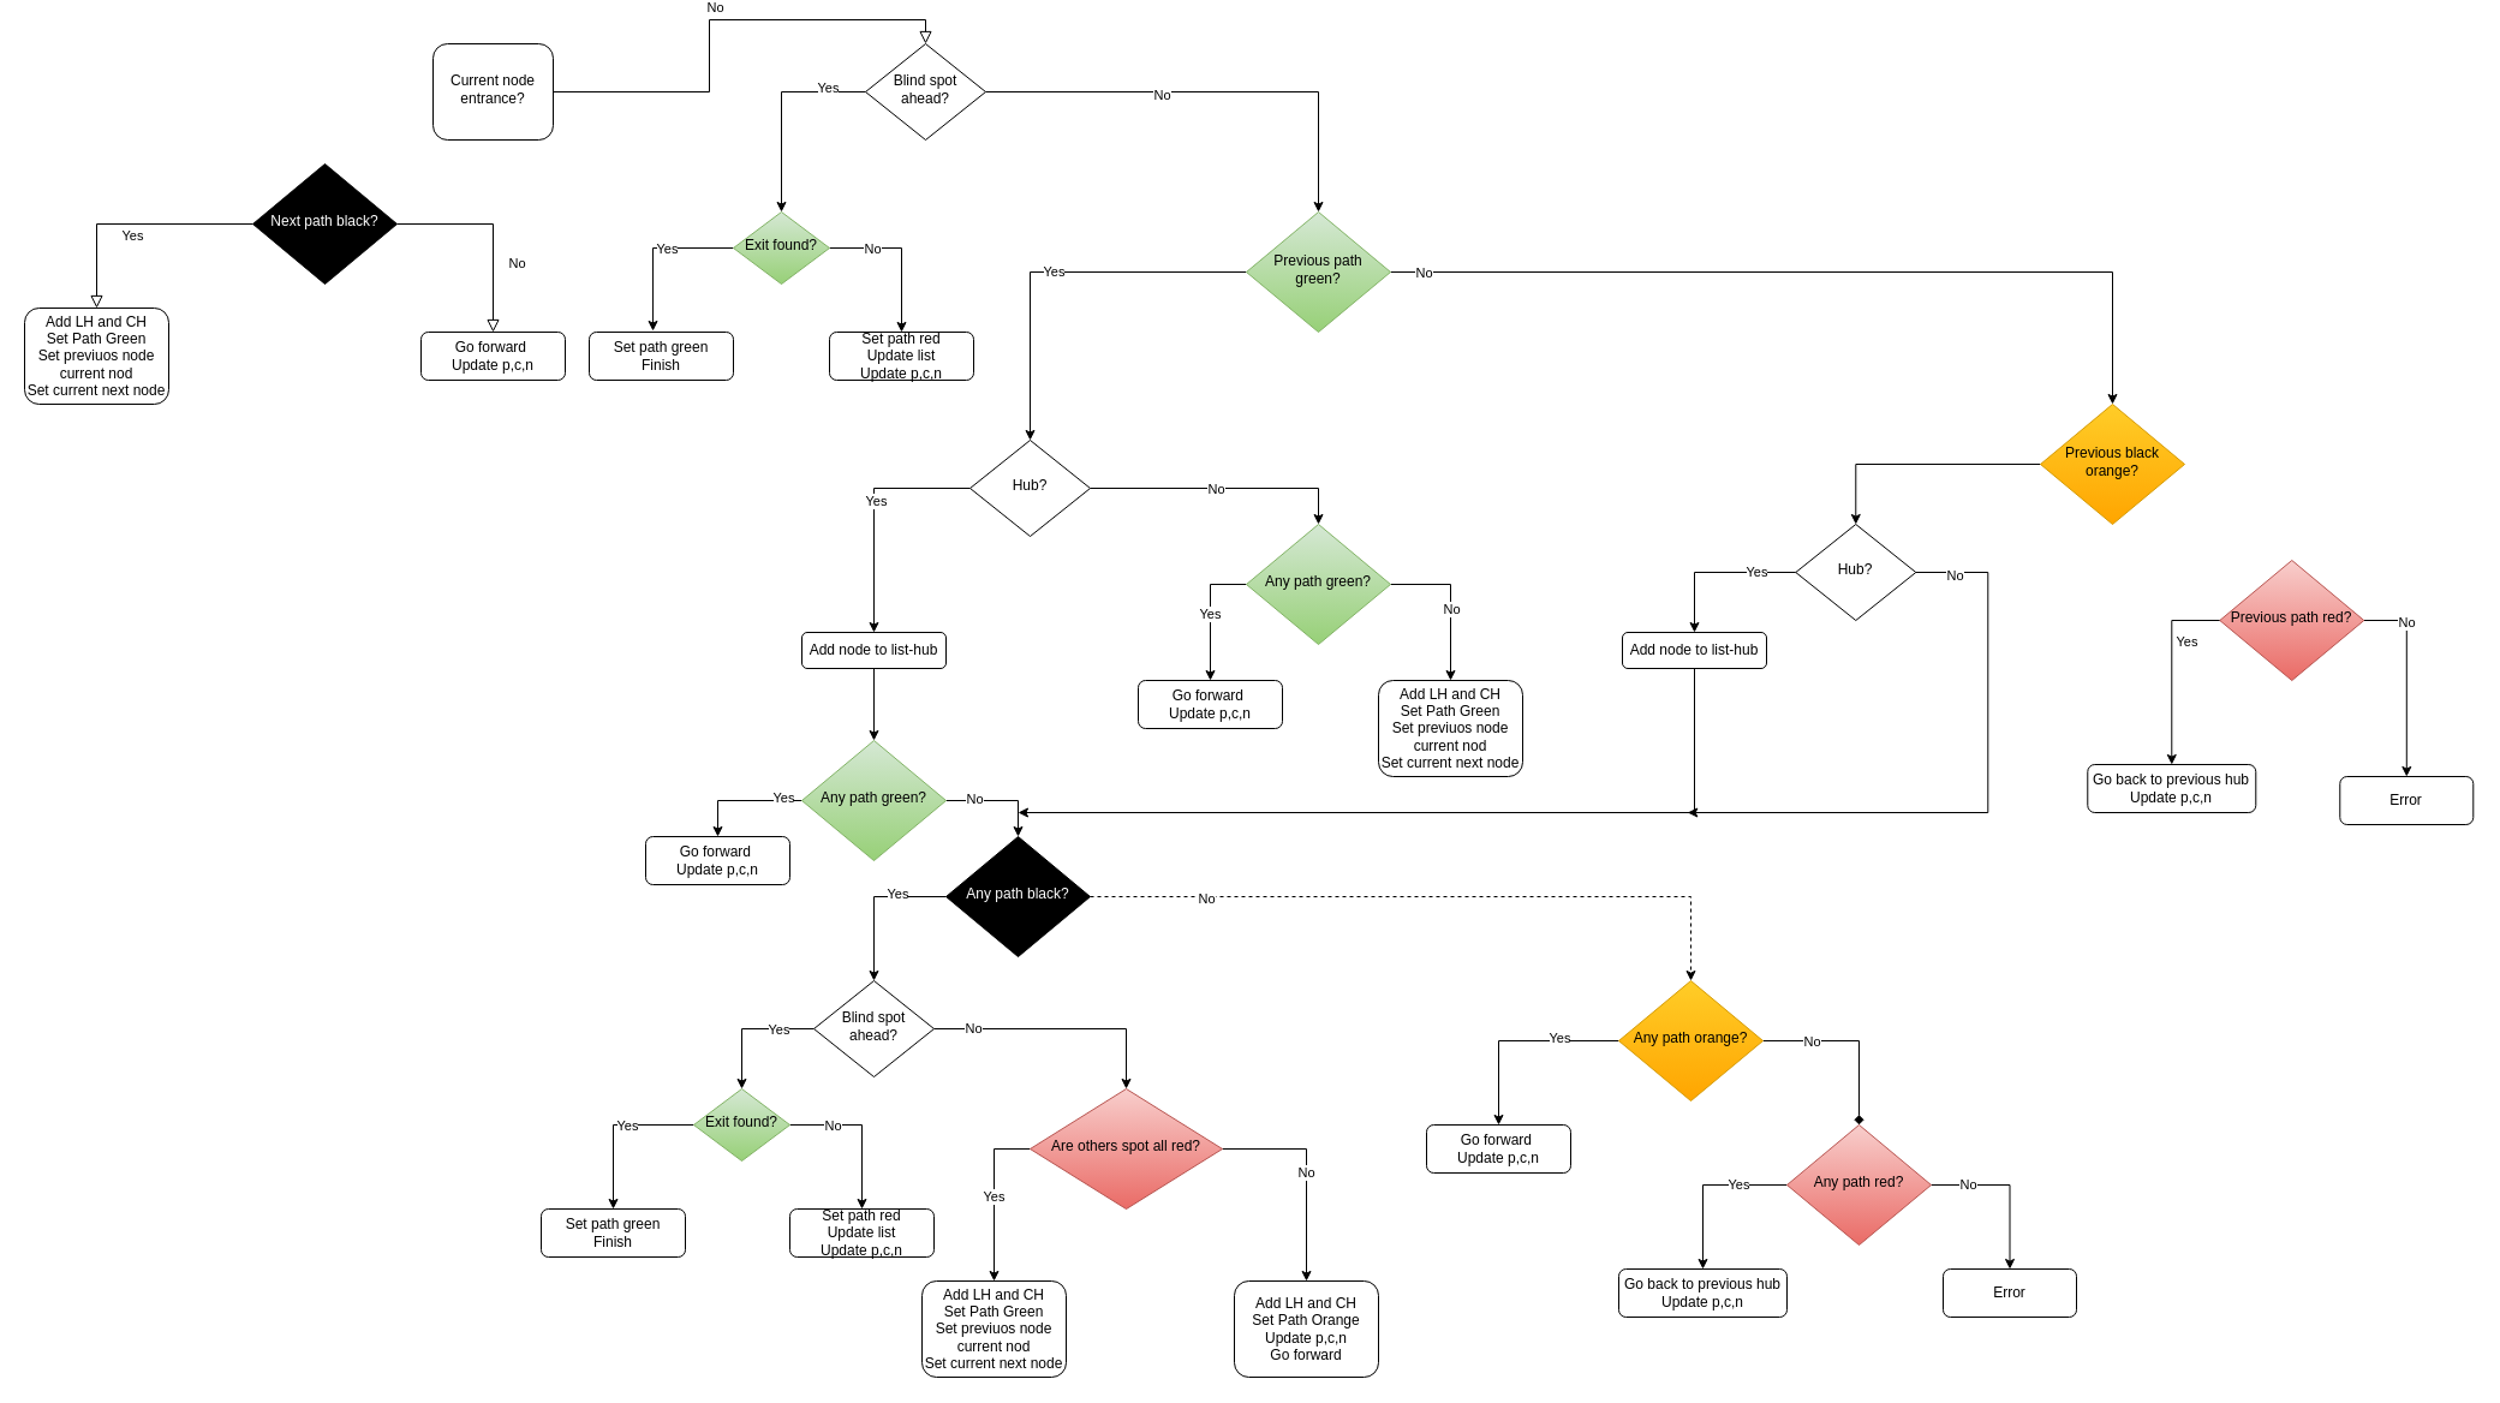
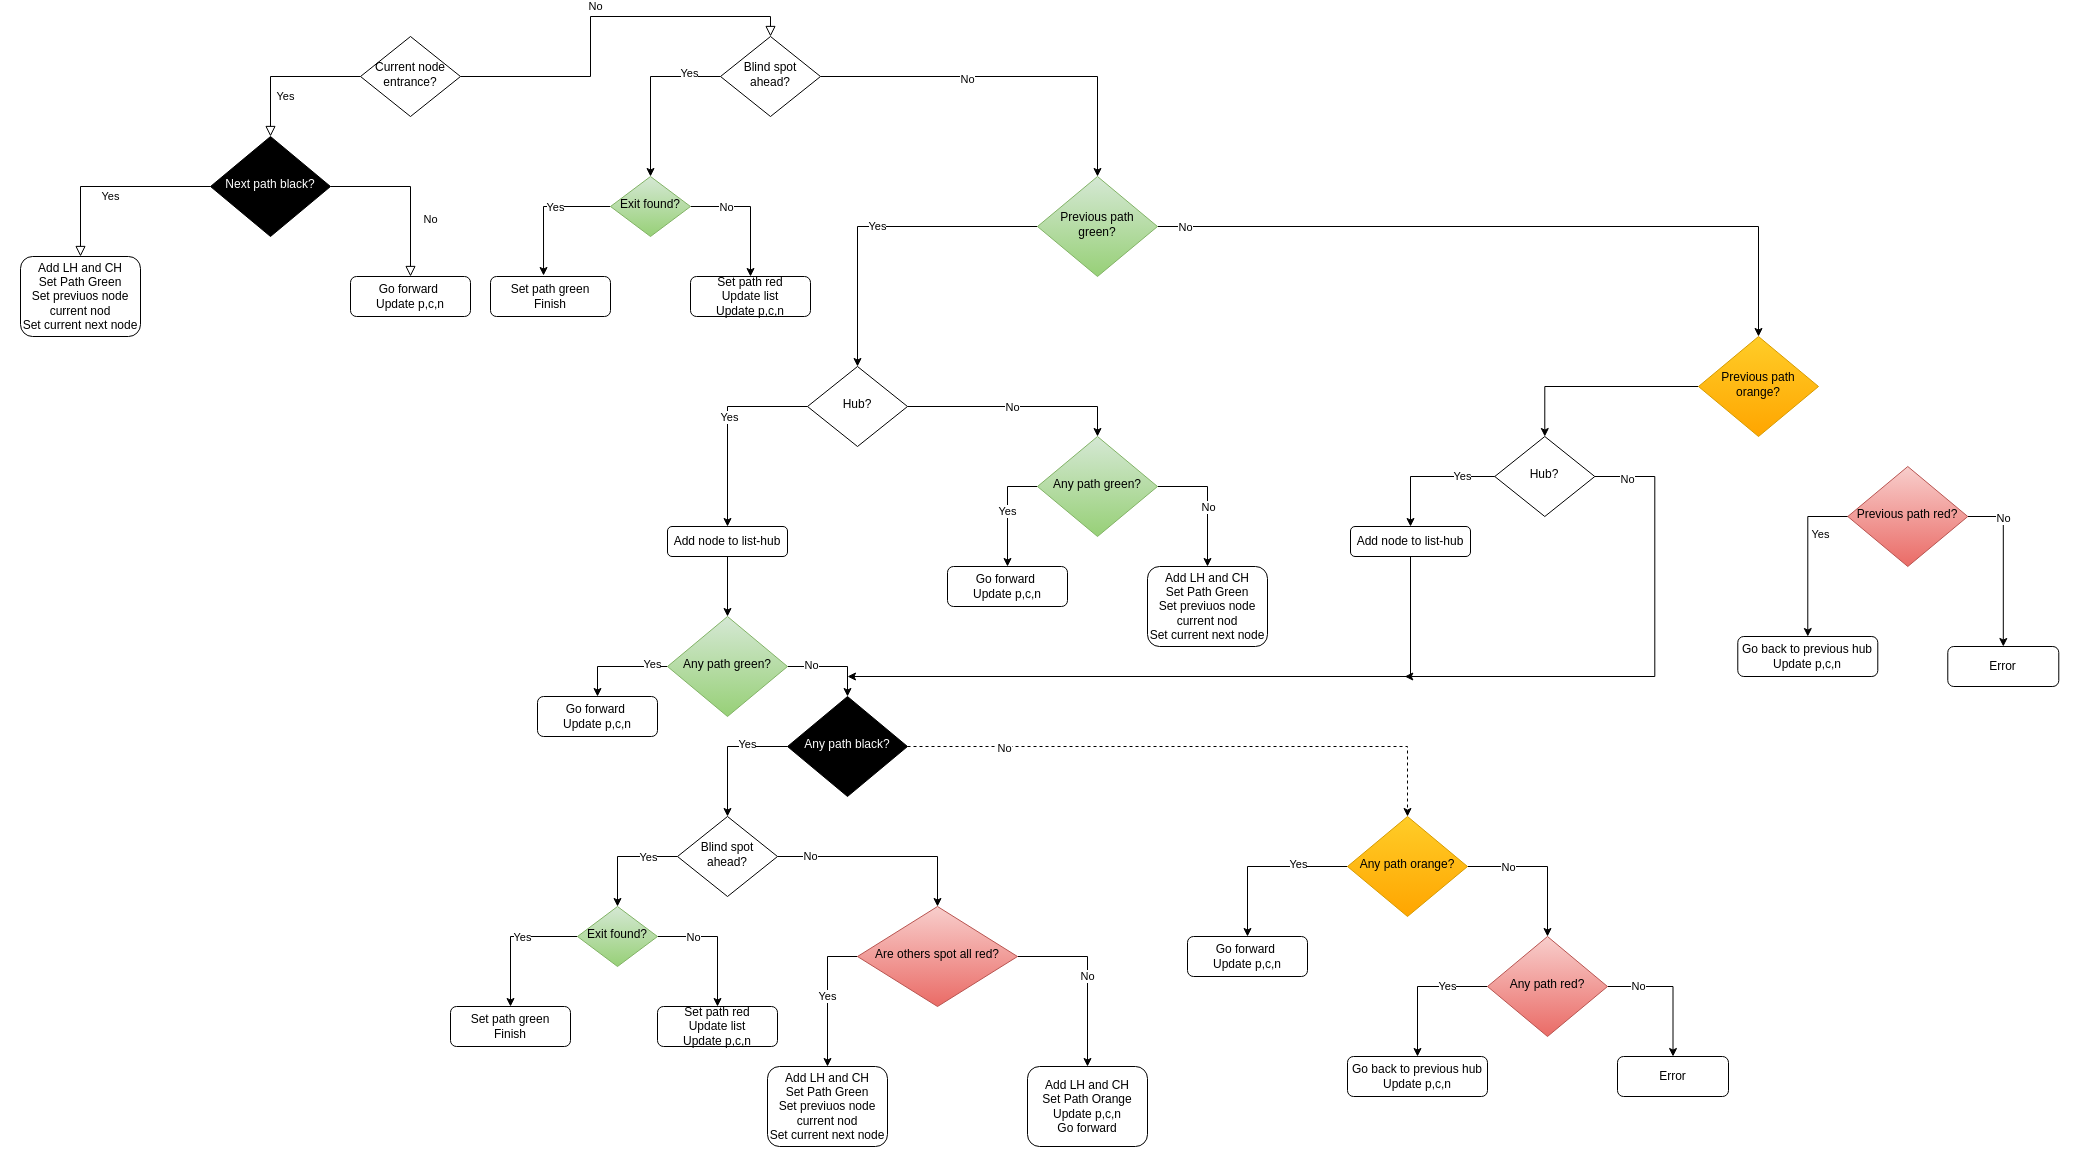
+ <mxCell id="2" value="Yes" style="rounded=0;html=1;jettySize=auto;orthogonalLoop=1;fontSize=11;endArrow=block;endFill=0;endSize=8;strokeWidth=1;shadow=0;labelBackgroundColor=none;edgeStyle=orthogonalEdgeStyle;exitX=0;exitY=0.5;exitDx=0;exitDy=0;" parent="1" source="4" target="7" edge="1"><mxGeometry y="20" relative="1" as="geometry"><mxPoint as="offset" /></mxGeometry></mxCell>
- <mxCell id="4" value="Current node entrance?" style="whiteSpace=wrap;html=1;shadow=0;fontFamily=Helvetica;fontSize=12;align=center;strokeWidth=1;spacing=6;spacingTop=-4;rounded=1;" parent="1" vertex="1"><mxGeometry x="360" y="20" width="100" height="80" as="geometry" /></mxCell>
+ <mxCell id="4" value="Current node entrance?" style="rhombus;whiteSpace=wrap;html=1;shadow=0;fontFamily=Helvetica;fontSize=12;align=center;strokeWidth=1;spacing=6;spacingTop=-4;" parent="1" vertex="1"><mxGeometry x="360" y="20" width="100" height="80" as="geometry" /></mxCell>
- <mxCell id="66" value="&lt;font color=&quot;#000000&quot;&gt;Previous black orange?&lt;/font&gt;" style="rhombus;whiteSpace=wrap;html=1;shadow=0;fontFamily=Helvetica;fontSize=12;align=center;strokeWidth=1;spacing=6;spacingTop=-4;fillColor=#ffcd28;strokeColor=#d79b00;gradientColor=#ffa500;" parent="1" vertex="1"><mxGeometry x="1698" y="320" width="120" height="100" as="geometry" /></mxCell>
+ <mxCell id="66" value="&lt;font color=&quot;#000000&quot;&gt;Previous path orange?&lt;/font&gt;" style="rhombus;whiteSpace=wrap;html=1;shadow=0;fontFamily=Helvetica;fontSize=12;align=center;strokeWidth=1;spacing=6;spacingTop=-4;fillColor=#ffcd28;strokeColor=#d79b00;gradientColor=#ffa500;" parent="1" vertex="1"><mxGeometry x="1698" y="320" width="120" height="100" as="geometry" /></mxCell>
- <mxCell id="50" style="edgeStyle=orthogonalEdgeStyle;rounded=0;orthogonalLoop=1;jettySize=auto;html=1;entryX=0.5;entryY=0;entryDx=0;entryDy=0;endArrow=diamond;" parent="1" source="52" target="56" edge="1"><mxGeometry relative="1" as="geometry" /></mxCell>
+ <mxCell id="50" style="edgeStyle=orthogonalEdgeStyle;rounded=0;orthogonalLoop=1;jettySize=auto;html=1;entryX=0.5;entryY=0;entryDx=0;entryDy=0;" parent="1" source="52" target="56" edge="1"><mxGeometry relative="1" as="geometry" /></mxCell>
